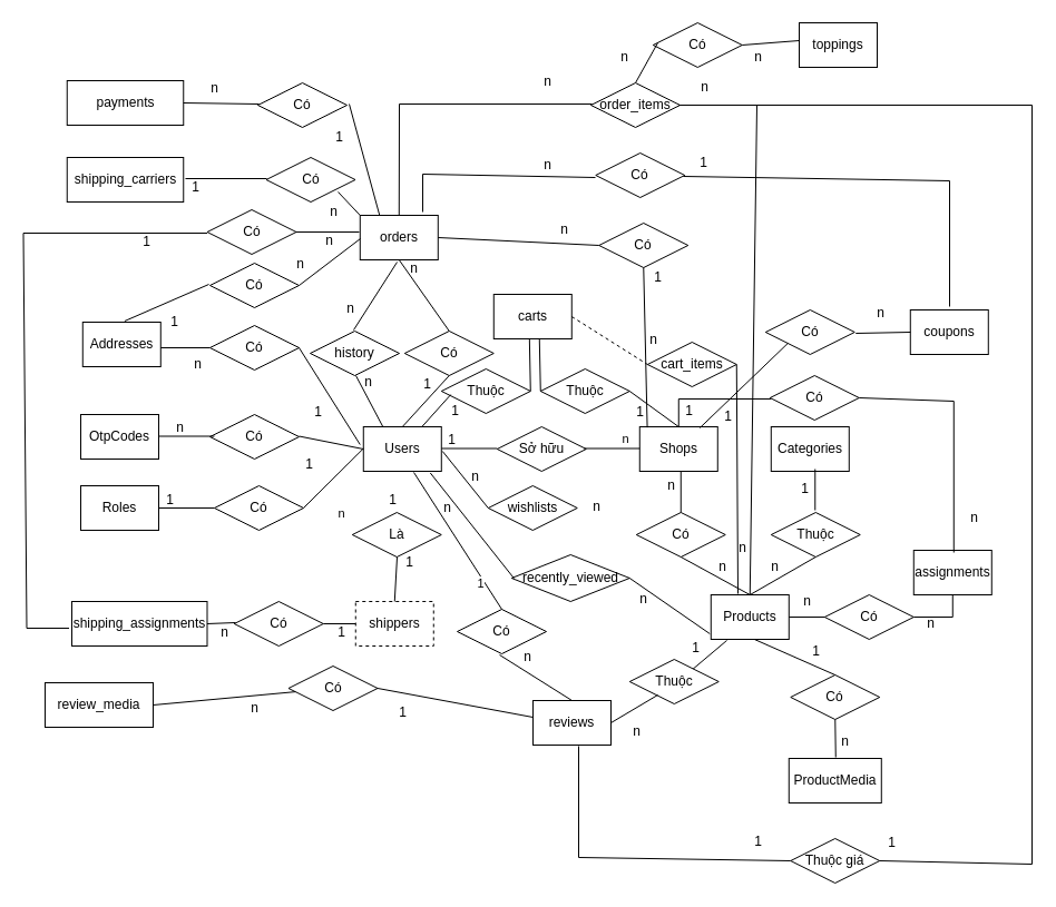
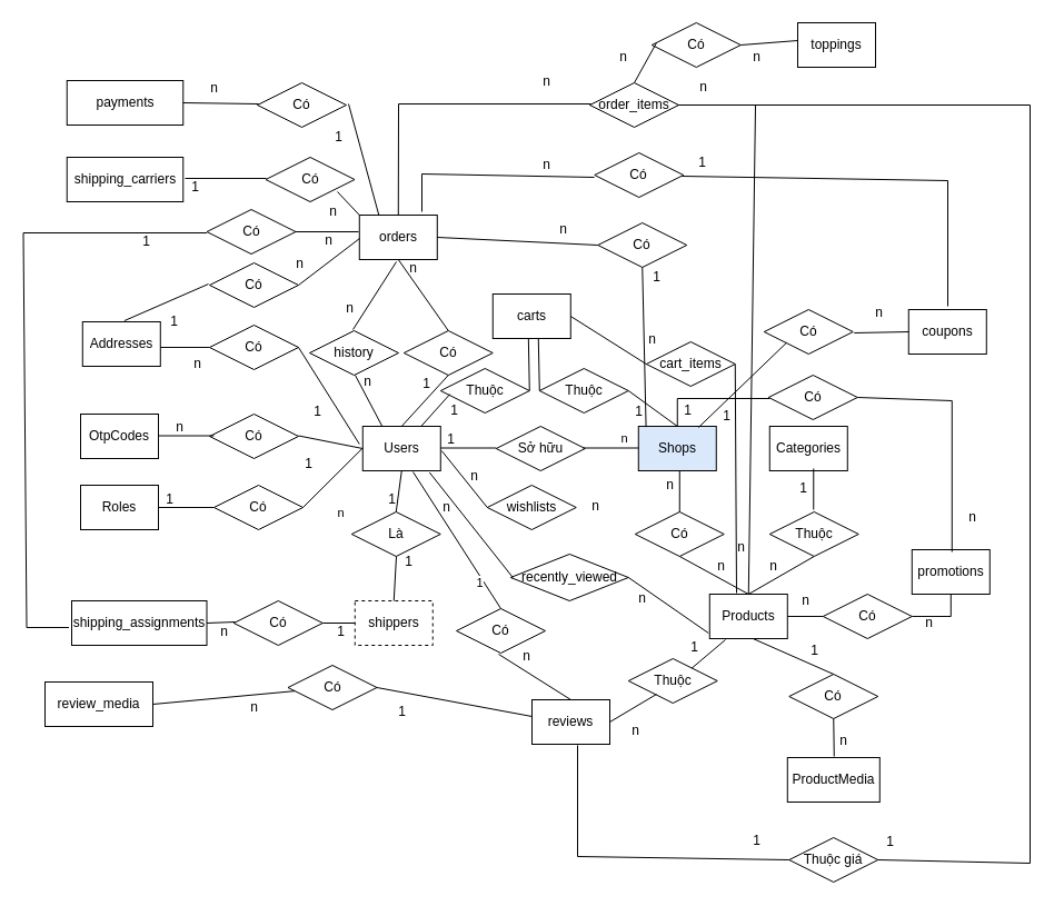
- <mxCell id="58" value="" style="endArrow=none;html=1;rounded=0;entryX=0;entryY=0.5;entryDx=0;entryDy=0;exitX=1;exitY=0.5;exitDx=0;exitDy=0;dashed=1;" parent="1" source="45" target="52" edge="1"><mxGeometry width="50" height="50" relative="1" as="geometry"><mxPoint x="503.78" y="336" as="sourcePoint" /><mxPoint x="553.78" y="286" as="targetPoint" /></mxGeometry></mxCell>
+ <mxCell id="58" value="" style="endArrow=none;html=1;rounded=0;entryX=0;entryY=0.5;entryDx=0;entryDy=0;exitX=1;exitY=0.5;exitDx=0;exitDy=0;" parent="1" source="45" target="52" edge="1"><mxGeometry width="50" height="50" relative="1" as="geometry"><mxPoint x="503.78" y="336" as="sourcePoint" /><mxPoint x="553.78" y="286" as="targetPoint" /></mxGeometry></mxCell>
- <mxCell id="22" value="Shops" style="rounded=0;whiteSpace=wrap;html=1;" parent="1" vertex="1"><mxGeometry x="573.78" y="383" width="70" height="40" as="geometry" /></mxCell>
+ <mxCell id="22" value="Shops" style="rounded=0;whiteSpace=wrap;html=1;fillColor=#dae8fc;" parent="1" vertex="1"><mxGeometry x="573.78" y="383" width="70" height="40" as="geometry" /></mxCell>
+ <mxCell id="130" value="" style="endArrow=none;html=1;rounded=0;exitX=0.5;exitY=0;exitDx=0;exitDy=0;entryX=0.5;entryY=1;entryDx=0;entryDy=0;" parent="1" source="129" target="3" edge="1"><mxGeometry width="50" height="50" relative="1" as="geometry"><mxPoint x="311" y="473" as="sourcePoint" /><mxPoint x="361" y="423" as="targetPoint" /></mxGeometry></mxCell>
- <mxCell id="68" value="assignments" style="rounded=0;whiteSpace=wrap;html=1;" parent="1" vertex="1"><mxGeometry x="819.78" y="494" width="70" height="40" as="geometry" /></mxCell>
+ <mxCell id="68" value="promotions" style="rounded=0;whiteSpace=wrap;html=1;" parent="1" vertex="1"><mxGeometry x="819.78" y="494" width="70" height="40" as="geometry" /></mxCell>
